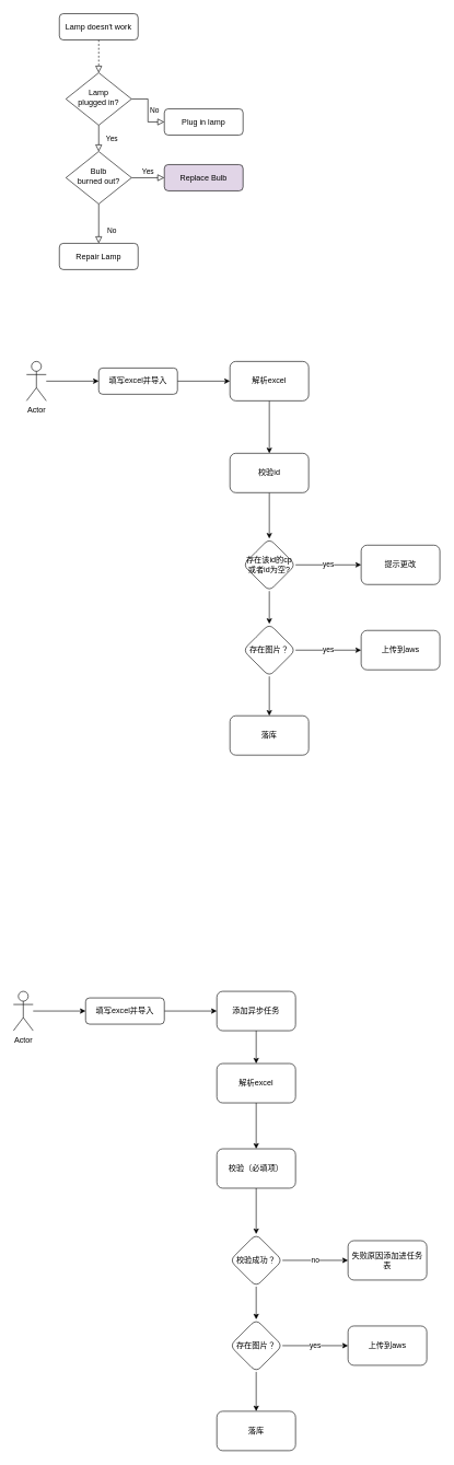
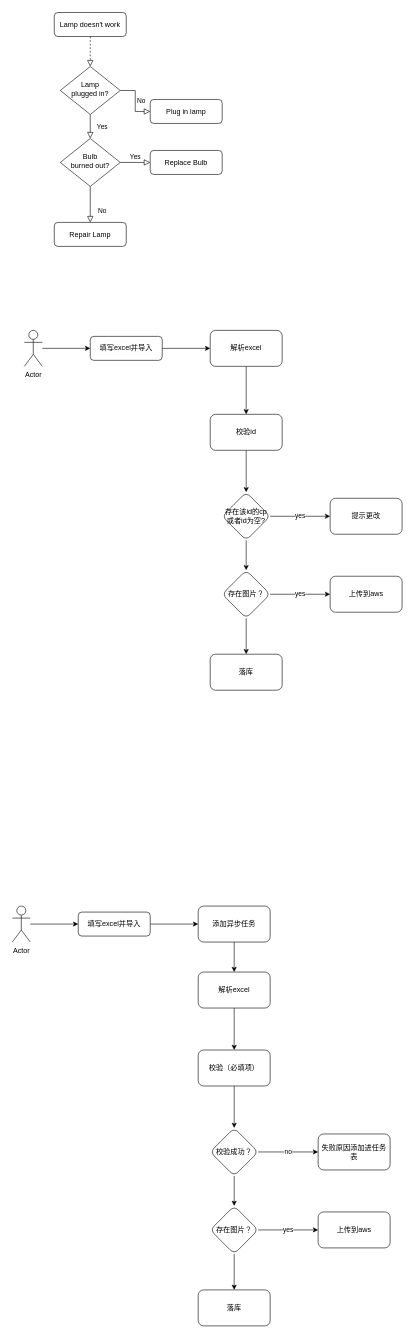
- <mxCell id="12" value="Replace Bulb" style="rounded=1;whiteSpace=wrap;html=1;fontSize=12;glass=0;strokeWidth=1;shadow=0;fillColor=#e1d5e7;" parent="1" vertex="1"><mxGeometry x="250" y="250" width="120" height="40" as="geometry" /></mxCell>
+ <mxCell id="12" value="Replace Bulb" style="rounded=1;whiteSpace=wrap;html=1;fontSize=12;glass=0;strokeWidth=1;shadow=0;" parent="1" vertex="1"><mxGeometry x="250" y="250" width="120" height="40" as="geometry" /></mxCell>
